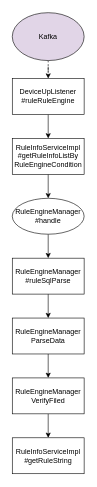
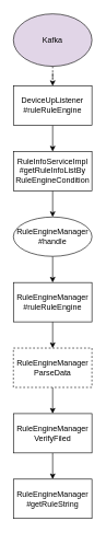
- <mxCell id="11" value="RuleEngineManager&lt;br&gt;#ruleSqlParse" style="rounded=0;whiteSpace=wrap;html=1;" vertex="1" parent="1"><mxGeometry x="20" y="430" width="120" height="60" as="geometry" /></mxCell>
+ <mxCell id="11" value="RuleEngineManager&lt;br&gt;#ruleRuleEngine" style="rounded=0;whiteSpace=wrap;html=1;" vertex="1" parent="1"><mxGeometry x="20" y="430" width="120" height="60" as="geometry" /></mxCell>
- <mxCell id="13" value="RuleEngineManager&lt;br&gt;ParseData" style="whiteSpace=wrap;html=1;rounded=0;" vertex="1" parent="1"><mxGeometry x="20" y="530" width="120" height="60" as="geometry" /></mxCell>
+ <mxCell id="13" value="RuleEngineManager&lt;br&gt;ParseData" style="whiteSpace=wrap;html=1;rounded=0;dashed=1;" vertex="1" parent="1"><mxGeometry x="20" y="530" width="120" height="60" as="geometry" /></mxCell>
- <mxCell id="16" value="RuleInfoServiceImpl&lt;br&gt;#getRuleString" style="whiteSpace=wrap;html=1;rounded=0;" vertex="1" parent="1"><mxGeometry x="20" y="730" width="120" height="60" as="geometry" /></mxCell>
+ <mxCell id="16" value="RuleEngineManager&lt;br&gt;#getRuleString" style="whiteSpace=wrap;html=1;rounded=0;" vertex="1" parent="1"><mxGeometry x="20" y="730" width="120" height="60" as="geometry" /></mxCell>
